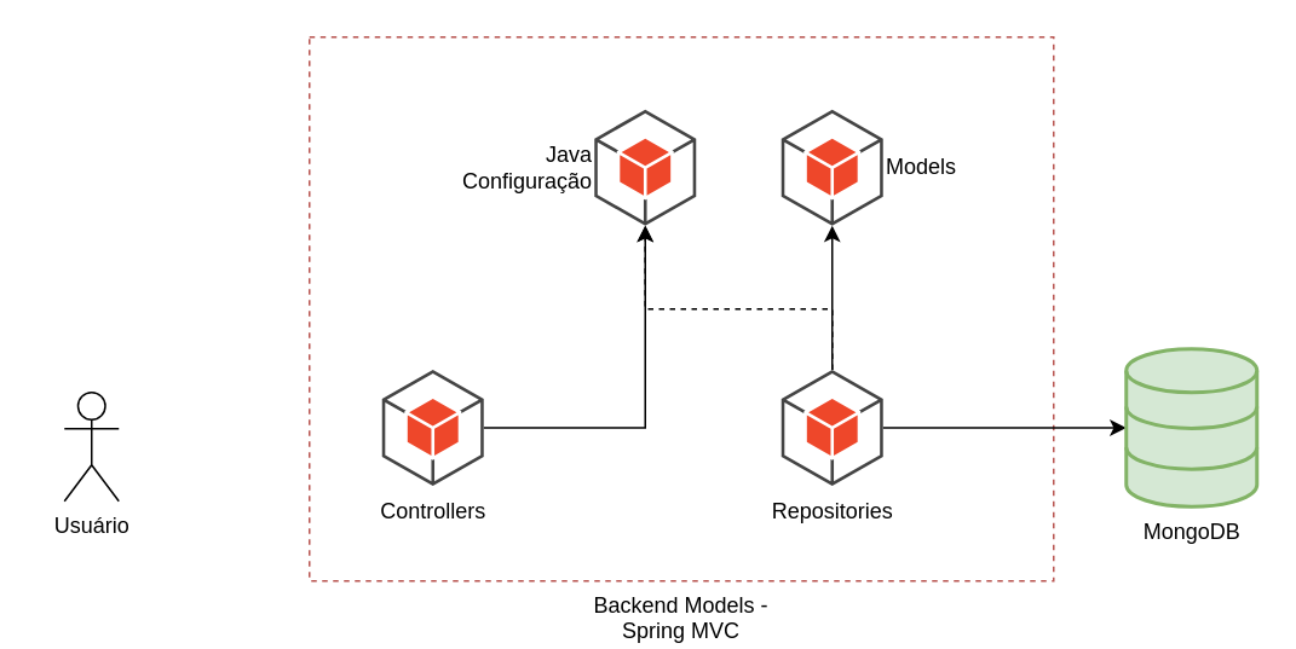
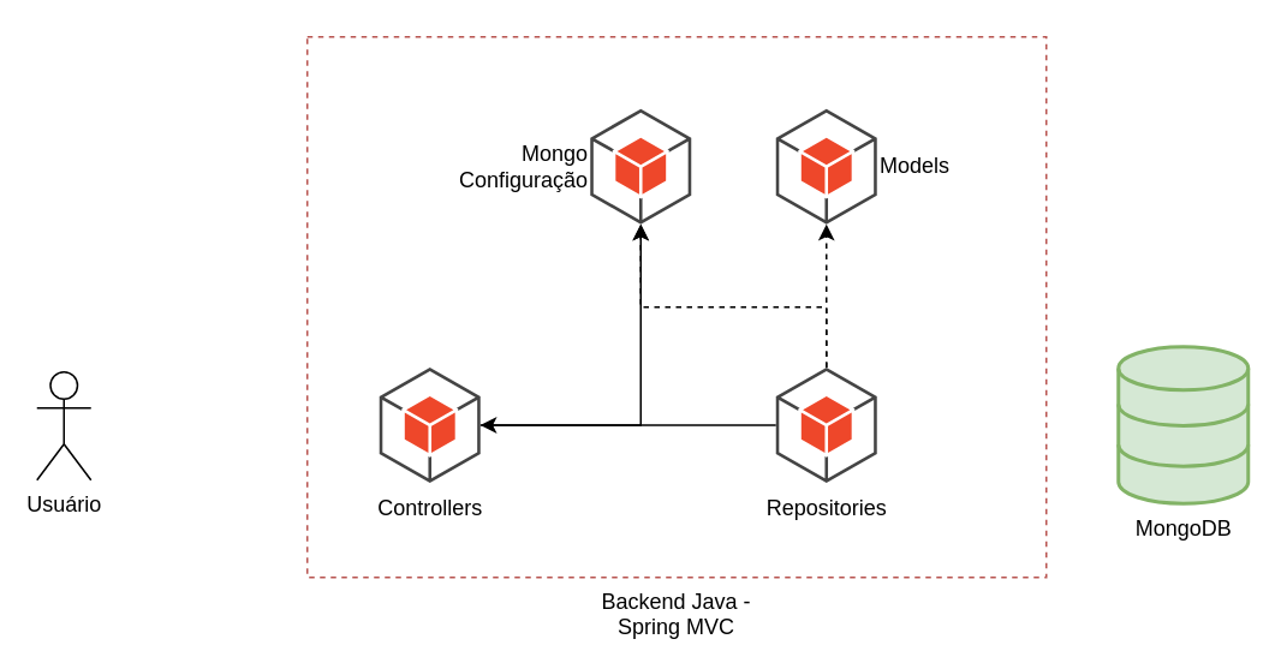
- <mxCell id="9" value="Java &lt;br&gt;Configuração" style="outlineConnect=0;dashed=0;verticalLabelPosition=middle;verticalAlign=middle;align=right;html=1;shape=mxgraph.aws3.android;fillColor=#EE472A;gradientColor=none;labelPosition=left;" vertex="1" parent="1"><mxGeometry x="327" y="60" width="56" height="64" as="geometry" /></mxCell>
+ <mxCell id="9" value="Mongo &lt;br&gt;Configuração" style="outlineConnect=0;dashed=0;verticalLabelPosition=middle;verticalAlign=middle;align=right;html=1;shape=mxgraph.aws3.android;fillColor=#EE472A;gradientColor=none;labelPosition=left;" vertex="1" parent="1"><mxGeometry x="327" y="60" width="56" height="64" as="geometry" /></mxCell>
- <mxCell id="6" style="edgeStyle=orthogonalEdgeStyle;rounded=0;orthogonalLoop=1;jettySize=auto;html=1;" edge="1" parent="1" source="7" target="3"><mxGeometry relative="1" as="geometry"><Array as="points"><mxPoint x="458" y="160" /><mxPoint x="458" y="160" /></Array></mxGeometry></mxCell>
+ <mxCell id="6" style="edgeStyle=orthogonalEdgeStyle;rounded=0;orthogonalLoop=1;jettySize=auto;html=1;dashed=1;" edge="1" parent="1" source="7" target="3"><mxGeometry relative="1" as="geometry"><Array as="points"><mxPoint x="458" y="160" /><mxPoint x="458" y="160" /></Array></mxGeometry></mxCell>
- <mxCell id="4" style="edgeStyle=orthogonalEdgeStyle;rounded=0;orthogonalLoop=1;jettySize=auto;html=1;" edge="1" parent="1" source="7" target="8"><mxGeometry relative="1" as="geometry" /></mxCell>
+ <mxCell id="4" style="edgeStyle=orthogonalEdgeStyle;rounded=0;orthogonalLoop=1;jettySize=auto;html=1;" edge="1" parent="1" source="7" target="11"><mxGeometry relative="1" as="geometry" /></mxCell>
- <mxCell id="12" value="Usuário" style="shape=umlActor;verticalLabelPosition=bottom;labelBackgroundColor=#ffffff;verticalAlign=top;html=1;outlineConnect=0;fillColor=none;" vertex="1" parent="1"><mxGeometry x="35" y="216" width="30" height="60" as="geometry" /></mxCell>
+ <mxCell id="12" value="Usuário" style="shape=umlActor;verticalLabelPosition=bottom;labelBackgroundColor=#ffffff;verticalAlign=top;html=1;outlineConnect=0;fillColor=none;" vertex="1" parent="1"><mxGeometry x="20" y="206" width="30" height="60" as="geometry" /></mxCell>
- <mxCell id="2" value="Backend Models - &lt;br&gt;Spring MVC" style="rounded=0;whiteSpace=wrap;html=1;fillColor=none;dashed=1;imageVerticalAlign=bottom;labelPosition=center;verticalLabelPosition=bottom;align=center;verticalAlign=top;strokeColor=#b85450;" vertex="1" parent="1"><mxGeometry x="170" y="20" width="410" height="300" as="geometry" /></mxCell>
+ <mxCell id="2" value="Backend Java - &lt;br&gt;Spring MVC" style="rounded=0;whiteSpace=wrap;html=1;fillColor=none;dashed=1;imageVerticalAlign=bottom;labelPosition=center;verticalLabelPosition=bottom;align=center;verticalAlign=top;strokeColor=#b85450;" vertex="1" parent="1"><mxGeometry x="170" y="20" width="410" height="300" as="geometry" /></mxCell>
